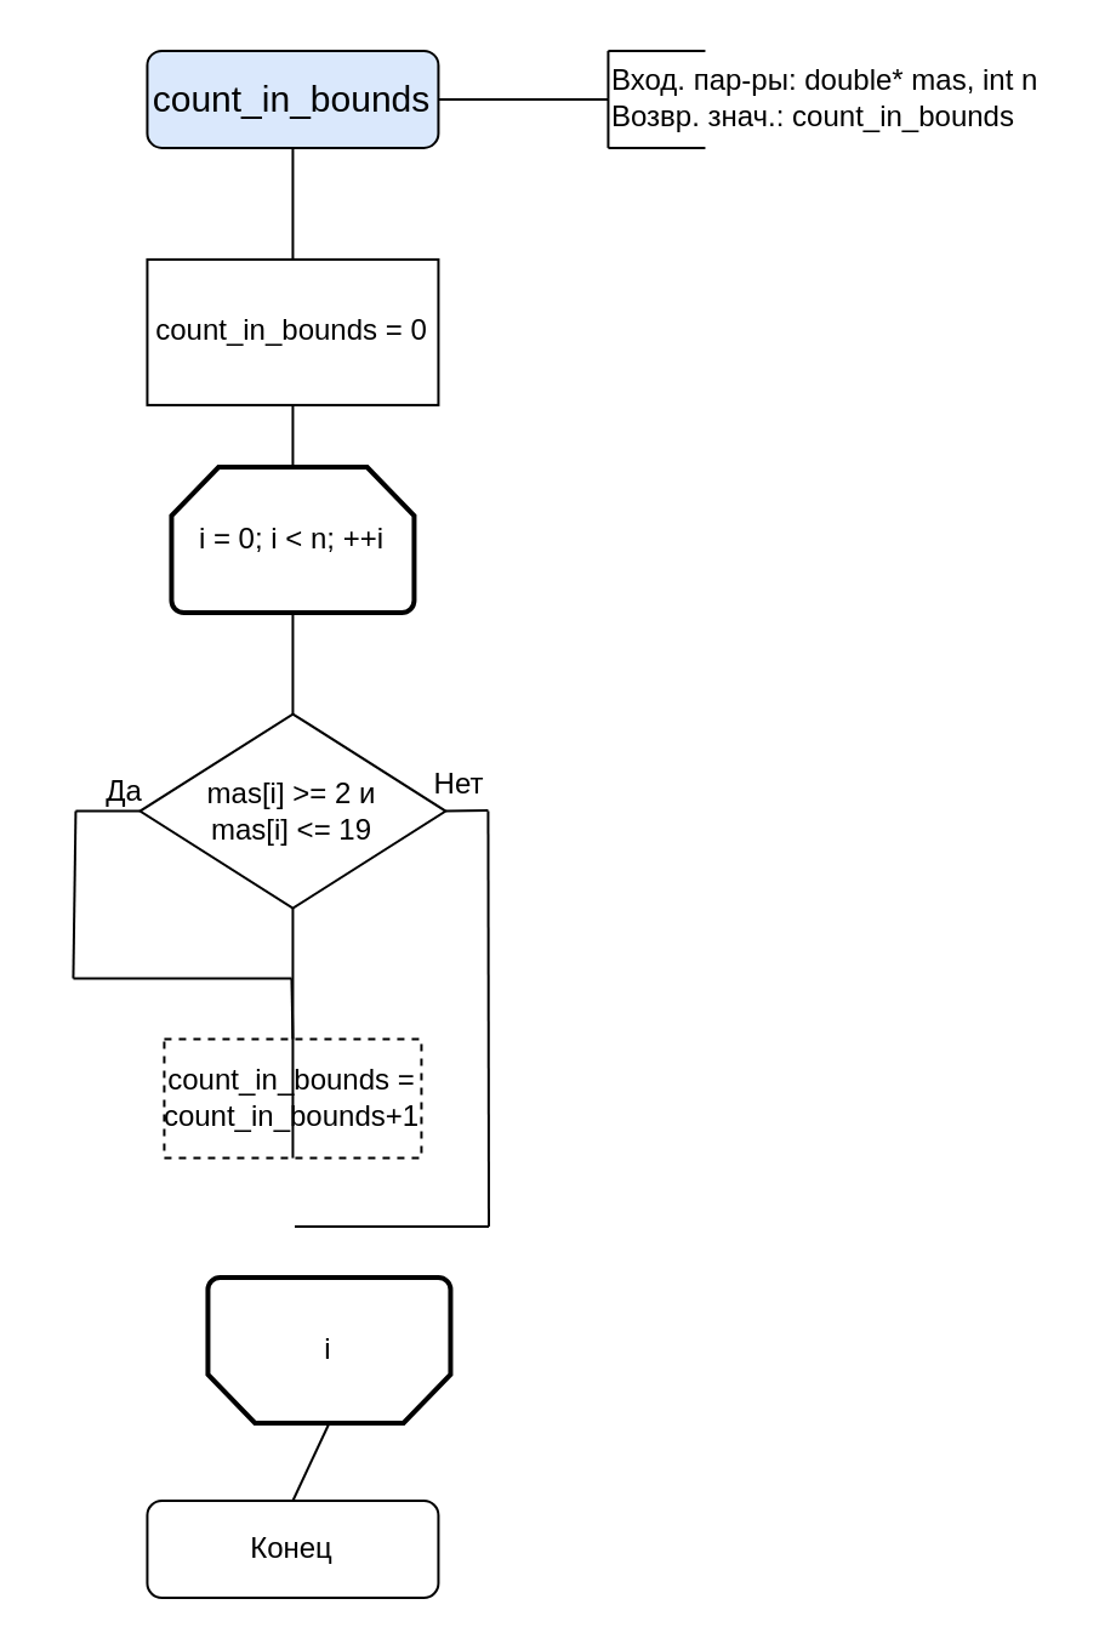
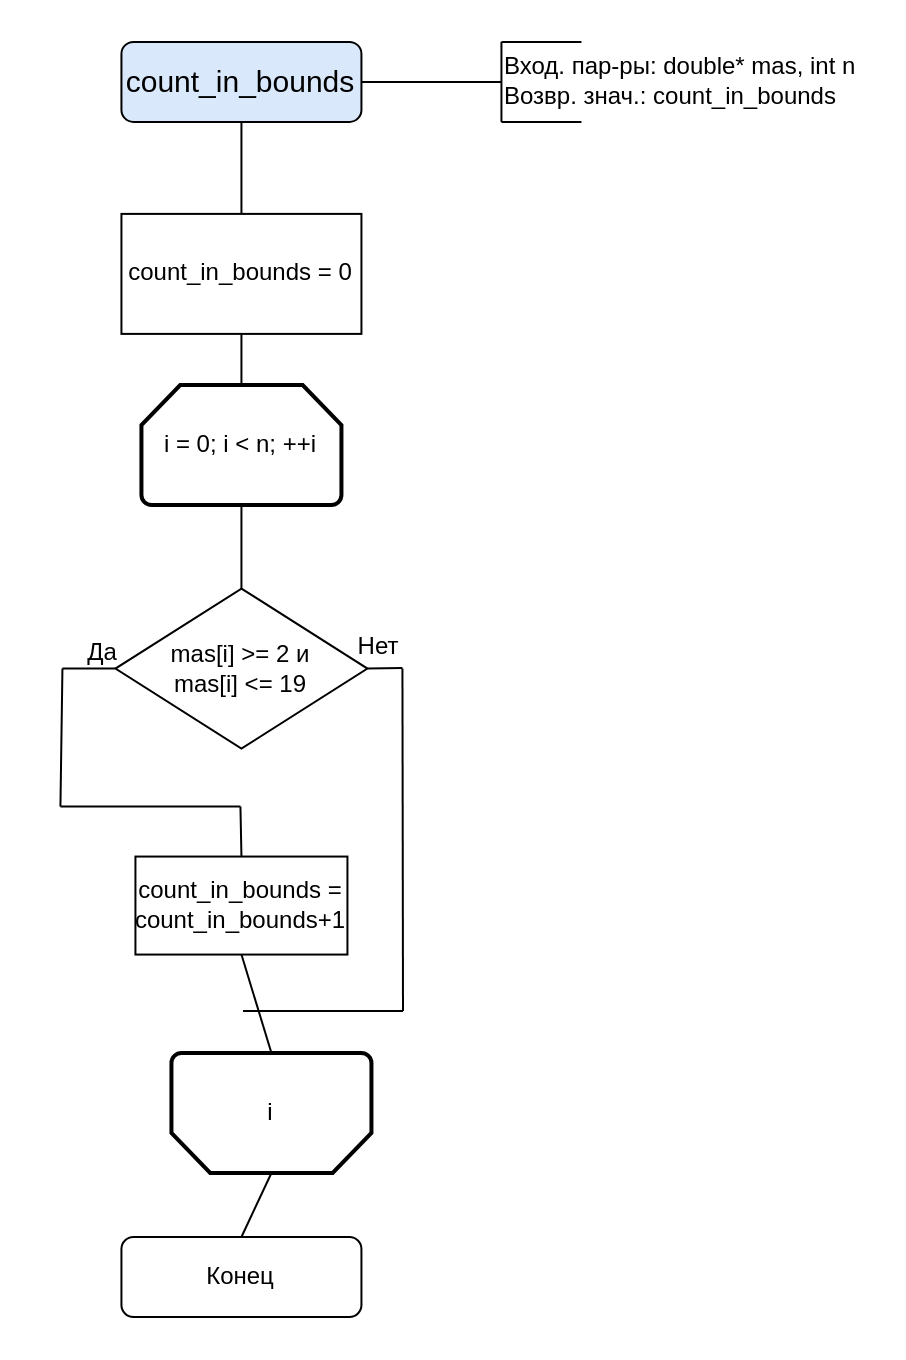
- <mxCell id="21" value="" style="endArrow=none;html=1;rounded=0;exitX=0.5;exitY=1;exitDx=0;exitDy=0;" edge="1" parent="1" source="15" target="14"><mxGeometry width="50" height="50" relative="1" as="geometry"><mxPoint x="96.724" y="421.782" as="sourcePoint" /><mxPoint x="120.724" y="500.782" as="targetPoint" /></mxGeometry></mxCell>
+ <mxCell id="21" value="" style="endArrow=none;html=1;rounded=0;exitX=0.5;exitY=1;exitDx=0;exitDy=0;entryX=0.5;entryY=1;entryDx=0;entryDy=0;entryPerimeter=0;" edge="1" parent="1" source="15" target="26"><mxGeometry width="50" height="50" relative="1" as="geometry"><mxPoint x="96.724" y="421.782" as="sourcePoint" /><mxPoint x="120.724" y="500.782" as="targetPoint" /></mxGeometry></mxCell>
- <mxCell id="15" value="count_in_bounds =&lt;br&gt;count_in_bounds+1" style="rounded=0;whiteSpace=wrap;html=1;dashed=1;" vertex="1" parent="1"><mxGeometry x="67.224" y="427.782" width="106" height="49" as="geometry" /></mxCell>
+ <mxCell id="15" value="count_in_bounds =&lt;br&gt;count_in_bounds+1" style="rounded=0;whiteSpace=wrap;html=1;" vertex="1" parent="1"><mxGeometry x="67.224" y="427.782" width="106" height="49" as="geometry" /></mxCell>
